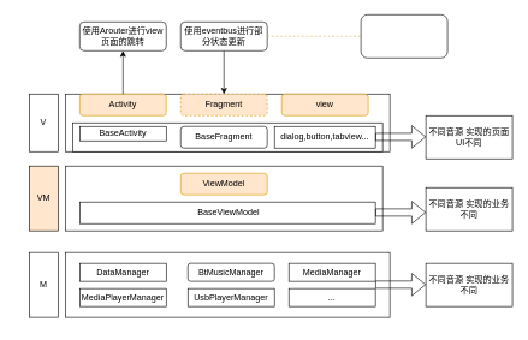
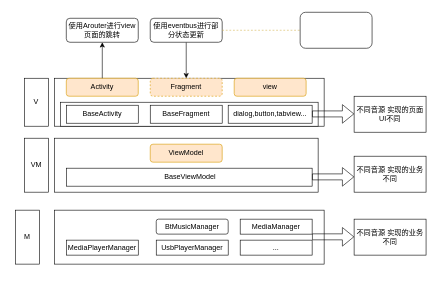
- <mxCell id="10" value="BaseActivity" style="rounded=0;whiteSpace=wrap;html=1;" parent="1" vertex="1"><mxGeometry x="110" y="175" width="120" height="20" as="geometry" /></mxCell>
+ <mxCell id="10" value="BaseActivity" style="rounded=0;whiteSpace=wrap;html=1;" parent="1" vertex="1"><mxGeometry x="110" y="175" width="120" height="30" as="geometry" /></mxCell>
- <mxCell id="11" value="BaseFragment" style="whiteSpace=wrap;html=1;rounded=1;" parent="1" vertex="1"><mxGeometry x="250" y="175" width="120" height="30" as="geometry" /></mxCell>
+ <mxCell id="11" value="BaseFragment" style="rounded=0;whiteSpace=wrap;html=1;" parent="1" vertex="1"><mxGeometry x="250" y="175" width="120" height="30" as="geometry" /></mxCell>
- <mxCell id="4" value="VM" style="rounded=0;whiteSpace=wrap;html=1;fillColor=#ffe6cc;" parent="1" vertex="1"><mxGeometry x="40" y="230" width="40" height="90" as="geometry" /></mxCell>
+ <mxCell id="4" value="VM" style="rounded=0;whiteSpace=wrap;html=1;" parent="1" vertex="1"><mxGeometry x="40" y="230" width="40" height="90" as="geometry" /></mxCell>
- <mxCell id="23" value="DataManager" style="rounded=0;whiteSpace=wrap;html=1;" parent="1" vertex="1"><mxGeometry x="110" y="365" width="120" height="25" as="geometry" /></mxCell>
- <mxCell id="21" value="M" style="rounded=0;whiteSpace=wrap;html=1;" parent="1" vertex="1"><mxGeometry x="40" y="350" width="40" height="90" as="geometry" /></mxCell>
+ <mxCell id="21" value="M" style="rounded=0;whiteSpace=wrap;html=1;" parent="1" vertex="1"><mxGeometry x="25" y="350" width="40" height="90" as="geometry" /></mxCell>
